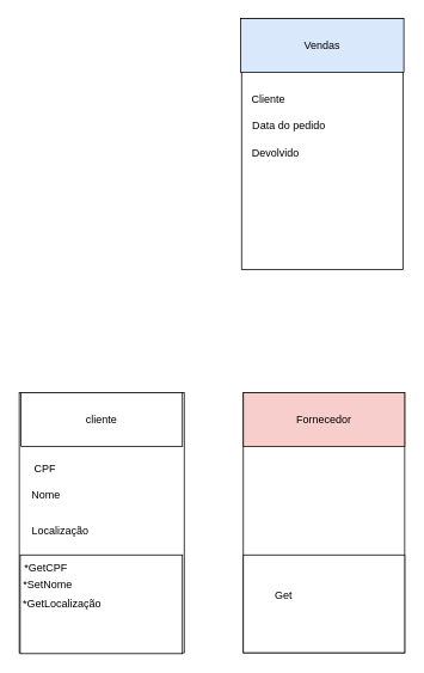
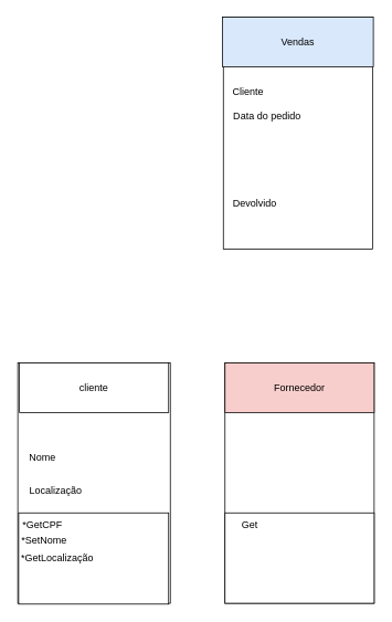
- <mxCell id="19" value="Devolvido" style="text;html=1;align=center;verticalAlign=middle;whiteSpace=wrap;rounded=0;" vertex="1" parent="1"><mxGeometry x="277" y="155" width="60" height="30" as="geometry" /></mxCell>
+ <mxCell id="19" value="Devolvido" style="text;html=1;align=center;verticalAlign=middle;whiteSpace=wrap;rounded=0;" vertex="1" parent="1"><mxGeometry x="277" y="230" width="60" height="30" as="geometry" /></mxCell>
- <mxCell id="4" value="CPF" style="text;html=1;align=center;verticalAlign=middle;whiteSpace=wrap;rounded=0;" vertex="1" parent="1"><mxGeometry x="20" y="507" width="60" height="30" as="geometry" /></mxCell>
- <mxCell id="14" value="Get" style="text;html=1;align=center;verticalAlign=middle;whiteSpace=wrap;rounded=0;" vertex="1" parent="1"><mxGeometry x="286" y="648" width="60" height="30" as="geometry" /></mxCell>
+ <mxCell id="14" value="Get" style="text;html=1;align=center;verticalAlign=middle;whiteSpace=wrap;rounded=0;" vertex="1" parent="1"><mxGeometry x="271" y="618" width="60" height="30" as="geometry" /></mxCell>
